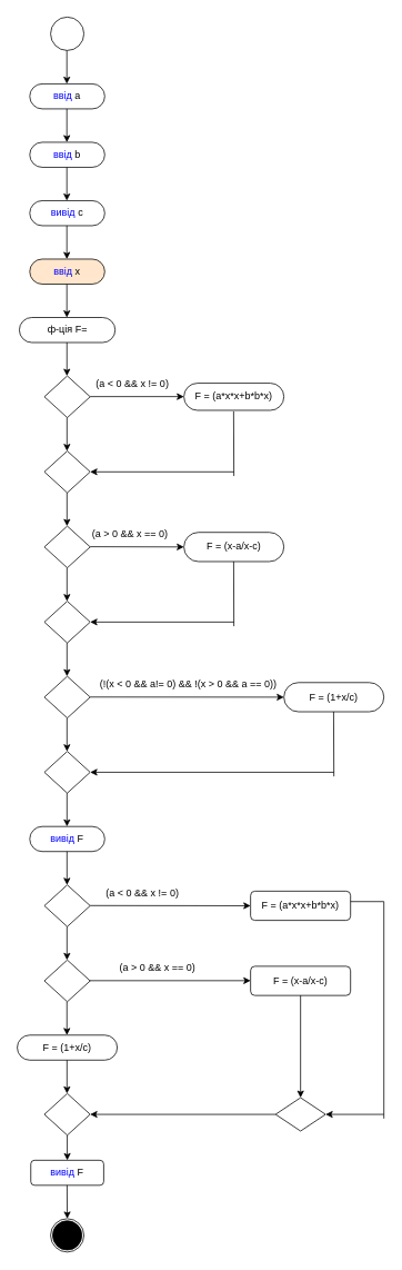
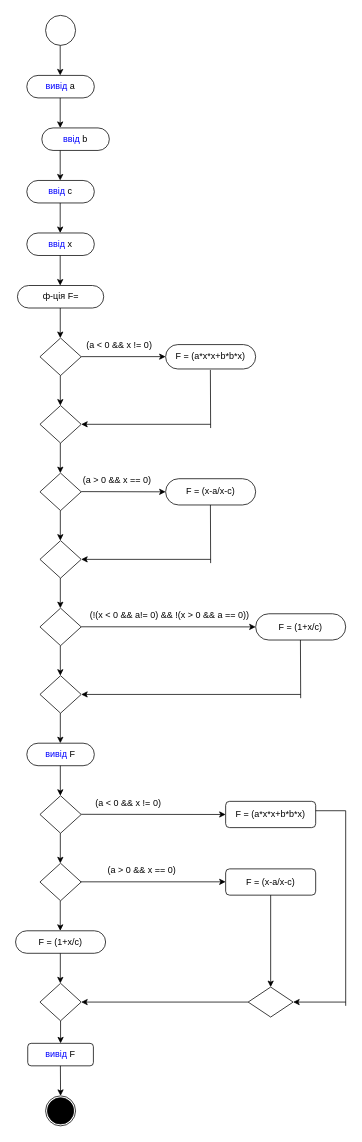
- <mxCell id="4" value="&lt;font color=&quot;#0000ff&quot;&gt;ввід&lt;/font&gt; a" style="rounded=1;whiteSpace=wrap;html=1;arcSize=50;" vertex="1" parent="2"><mxGeometry x="15" y="80" width="90" height="30" as="geometry" /></mxCell>
+ <mxCell id="4" value="&lt;font color=&quot;#0000ff&quot;&gt;вивід&lt;/font&gt; a" style="rounded=1;whiteSpace=wrap;html=1;arcSize=50;" vertex="1" parent="2"><mxGeometry x="15" y="80" width="90" height="30" as="geometry" /></mxCell>
- <mxCell id="7" value="&lt;font color=&quot;#0000ff&quot;&gt;ввід &lt;/font&gt;b" style="rounded=1;whiteSpace=wrap;html=1;arcSize=50;" vertex="1" parent="2"><mxGeometry x="15" y="150" width="90" height="30" as="geometry" /></mxCell>
+ <mxCell id="7" value="&lt;font color=&quot;#0000ff&quot;&gt;ввід &lt;/font&gt;b" style="rounded=1;whiteSpace=wrap;html=1;arcSize=50;" vertex="1" parent="2"><mxGeometry x="35" y="150" width="90" height="30" as="geometry" /></mxCell>
- <mxCell id="9" value="&lt;font color=&quot;#0000ff&quot;&gt;вивід &lt;/font&gt;c" style="rounded=1;whiteSpace=wrap;html=1;arcSize=50;" vertex="1" parent="2"><mxGeometry x="15" y="220" width="90" height="30" as="geometry" /></mxCell>
+ <mxCell id="9" value="&lt;font color=&quot;#0000ff&quot;&gt;ввід &lt;/font&gt;c" style="rounded=1;whiteSpace=wrap;html=1;arcSize=50;" vertex="1" parent="2"><mxGeometry x="15" y="220" width="90" height="30" as="geometry" /></mxCell>
- <mxCell id="11" value="&lt;font color=&quot;#0000ff&quot;&gt;ввід&lt;/font&gt; x" style="rounded=1;whiteSpace=wrap;html=1;arcSize=50;fillColor=#ffe6cc;" vertex="1" parent="2"><mxGeometry x="15" y="290" width="90" height="30" as="geometry" /></mxCell>
+ <mxCell id="11" value="&lt;font color=&quot;#0000ff&quot;&gt;ввід&lt;/font&gt; x" style="rounded=1;whiteSpace=wrap;html=1;arcSize=50;" vertex="1" parent="2"><mxGeometry x="15" y="290" width="90" height="30" as="geometry" /></mxCell>
